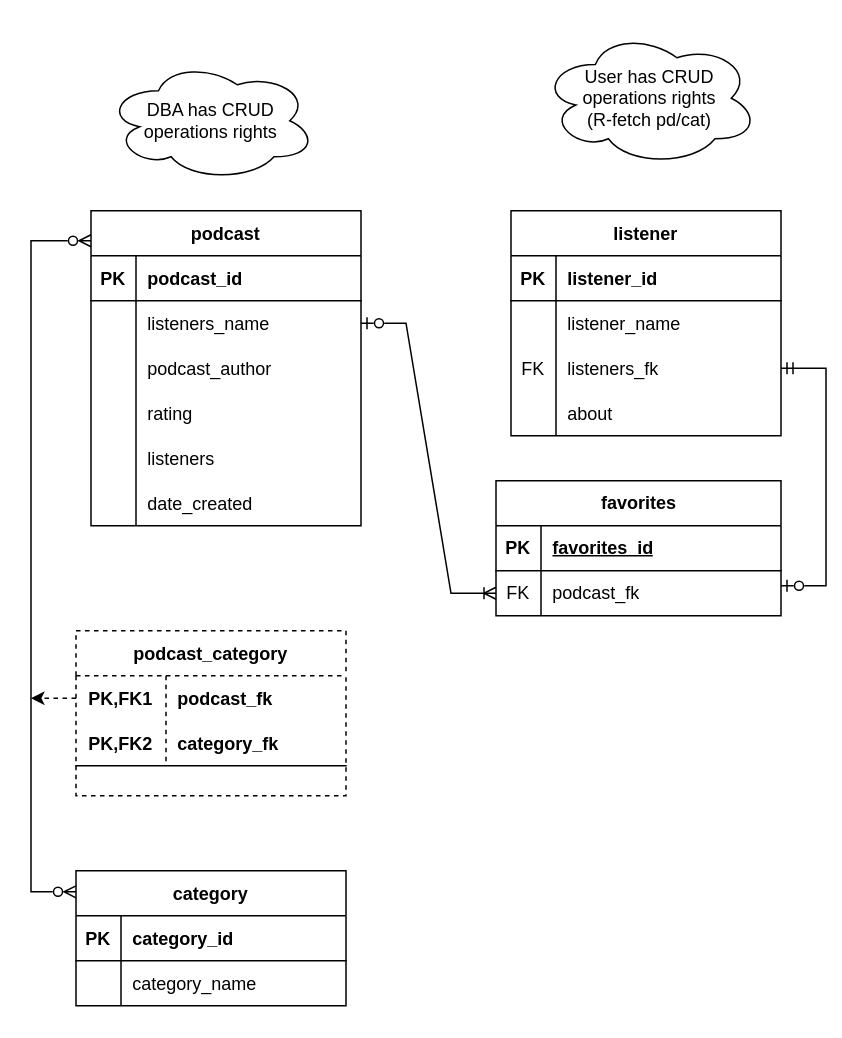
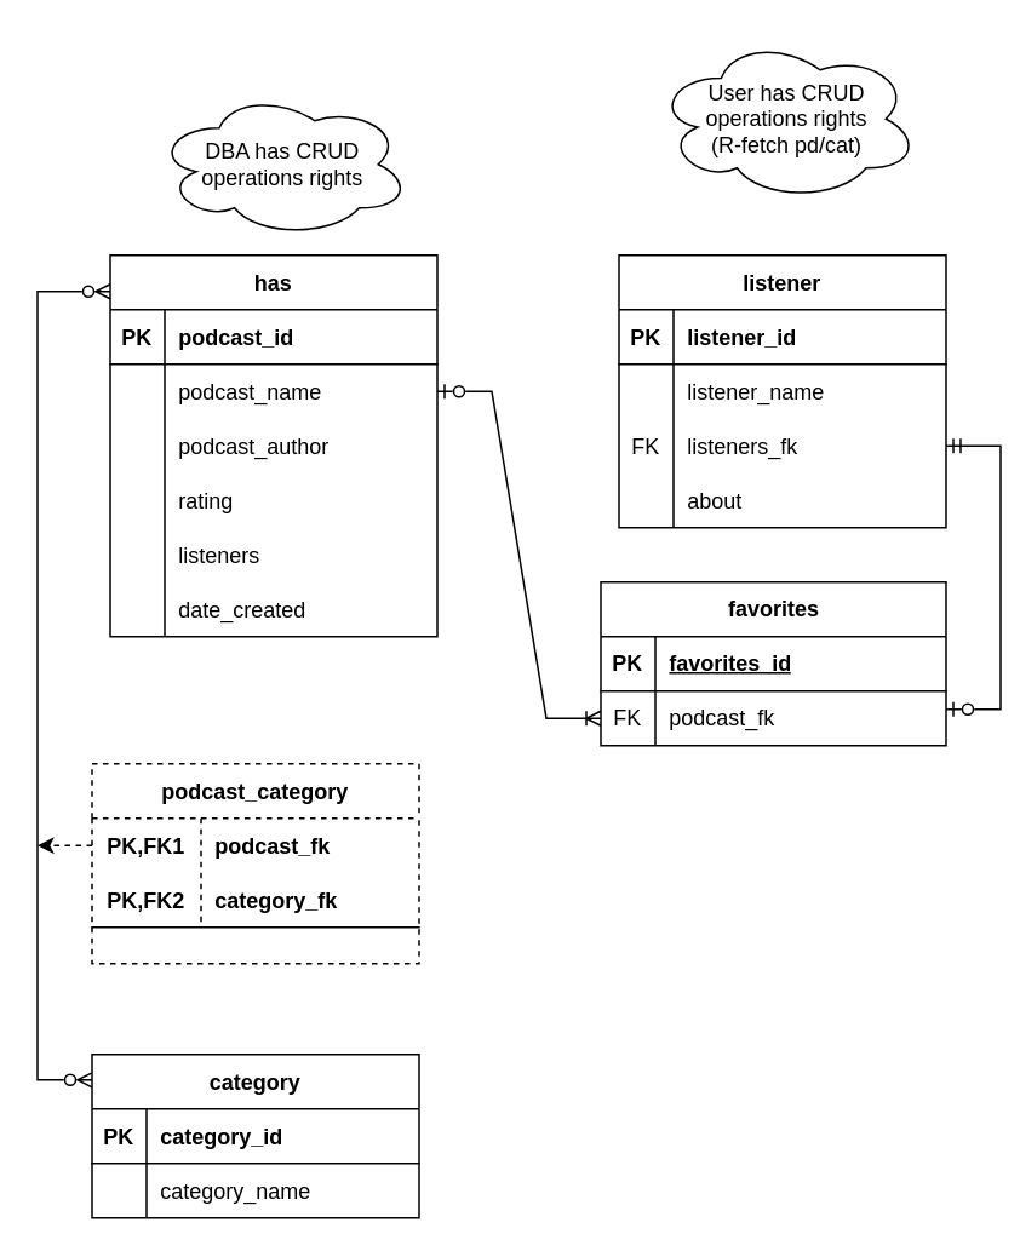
- <mxCell id="59" value="DBA has CRUD operations rights" style="ellipse;shape=cloud;whiteSpace=wrap;html=1;" vertex="1" parent="1"><mxGeometry x="70" y="40" width="140" height="80" as="geometry" /></mxCell>
+ <mxCell id="59" value="DBA has CRUD operations rights" style="ellipse;shape=cloud;whiteSpace=wrap;html=1;" vertex="1" parent="1"><mxGeometry x="85" y="50" width="140" height="80" as="geometry" /></mxCell>
- <mxCell id="2" value="podcast" style="shape=table;startSize=30;container=1;collapsible=1;childLayout=tableLayout;fixedRows=1;rowLines=0;fontStyle=1;align=center;resizeLast=1;" parent="1" vertex="1"><mxGeometry x="60" y="140" width="180" height="210" as="geometry" /></mxCell>
+ <mxCell id="2" value="has" style="shape=table;startSize=30;container=1;collapsible=1;childLayout=tableLayout;fixedRows=1;rowLines=0;fontStyle=1;align=center;resizeLast=1;" parent="1" vertex="1"><mxGeometry x="60" y="140" width="180" height="210" as="geometry" /></mxCell>
- <mxCell id="8" value="listeners_name" style="shape=partialRectangle;connectable=0;fillColor=none;top=0;left=0;bottom=0;right=0;align=left;spacingLeft=6;overflow=hidden;" parent="6" vertex="1"><mxGeometry x="30" width="150" height="30" as="geometry"><mxRectangle width="150" height="30" as="alternateBounds" /></mxGeometry></mxCell>
+ <mxCell id="8" value="podcast_name" style="shape=partialRectangle;connectable=0;fillColor=none;top=0;left=0;bottom=0;right=0;align=left;spacingLeft=6;overflow=hidden;" parent="6" vertex="1"><mxGeometry x="30" width="150" height="30" as="geometry"><mxRectangle width="150" height="30" as="alternateBounds" /></mxGeometry></mxCell>
